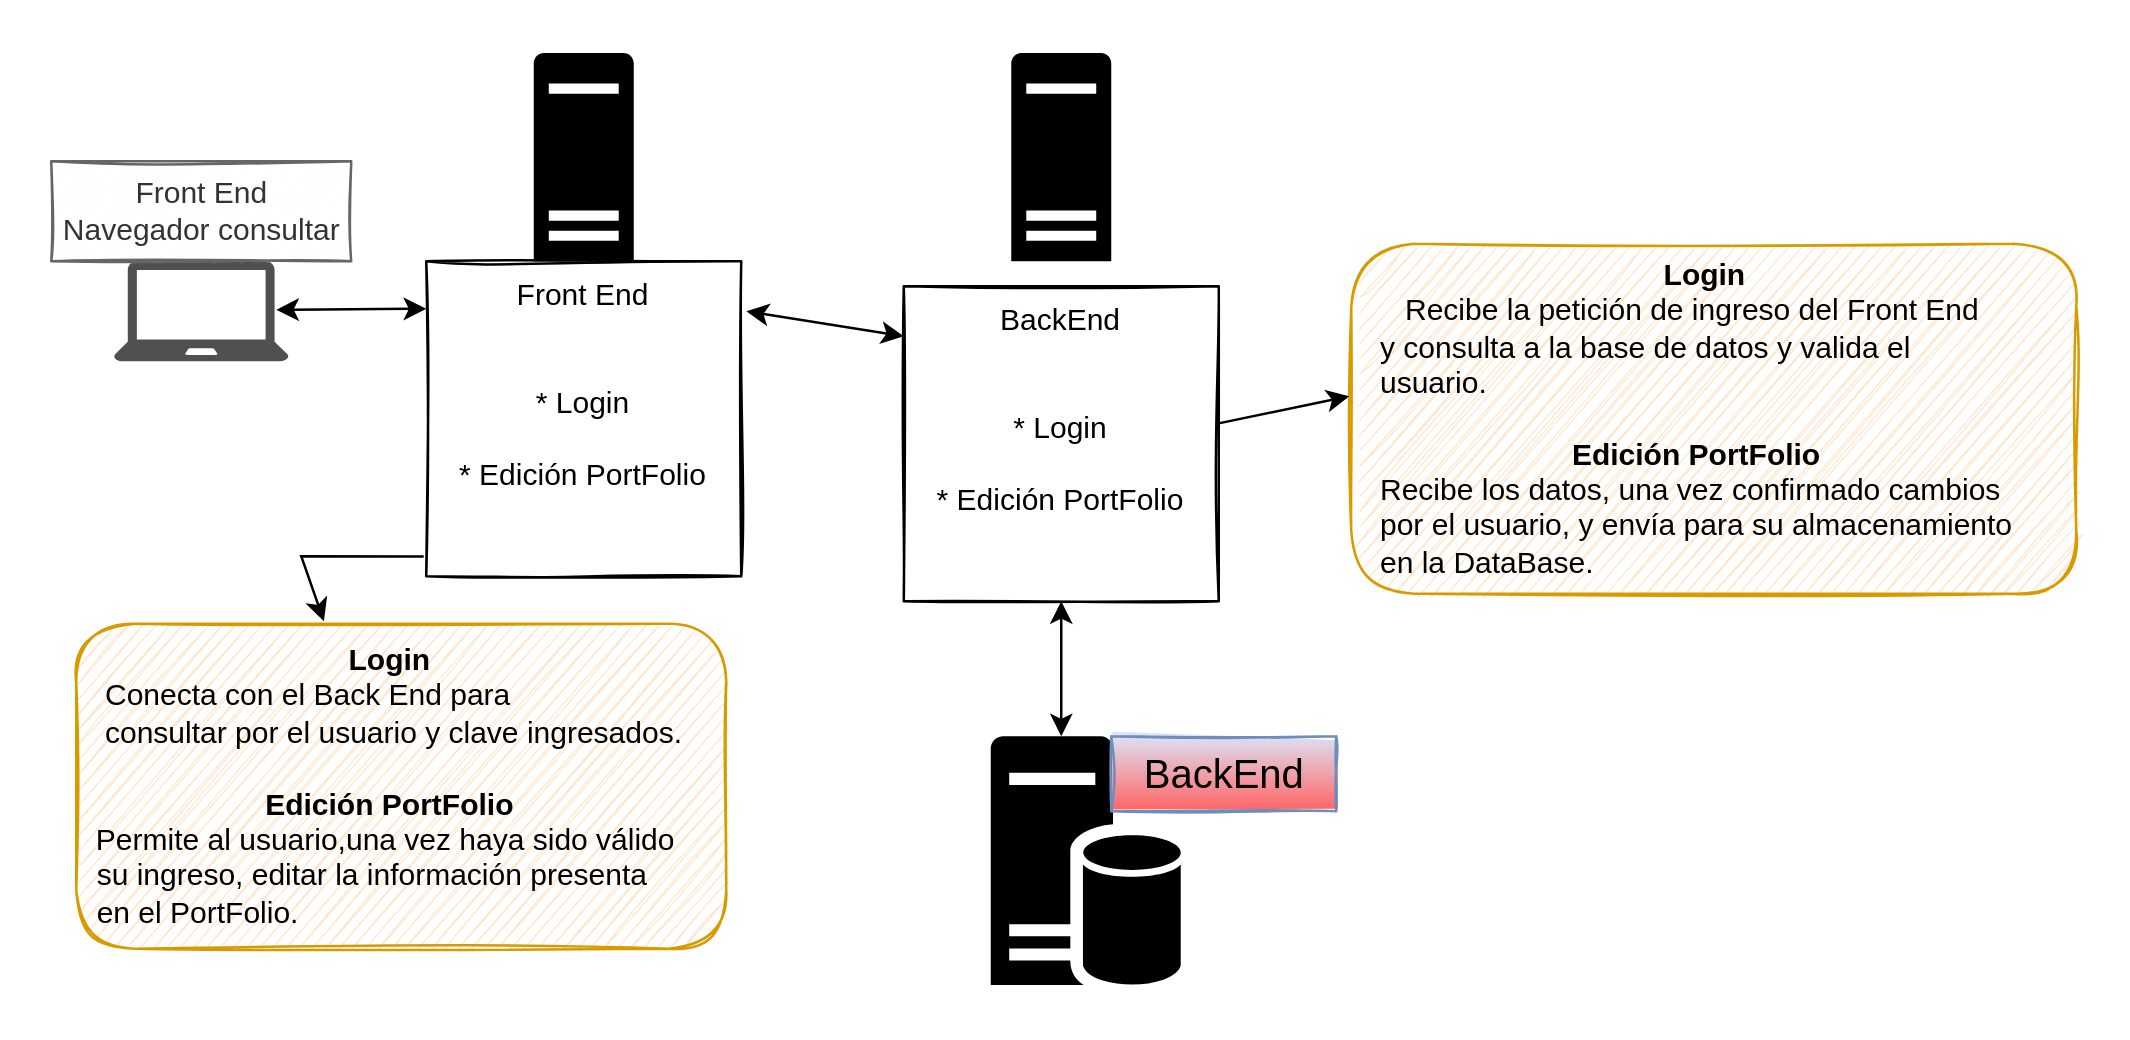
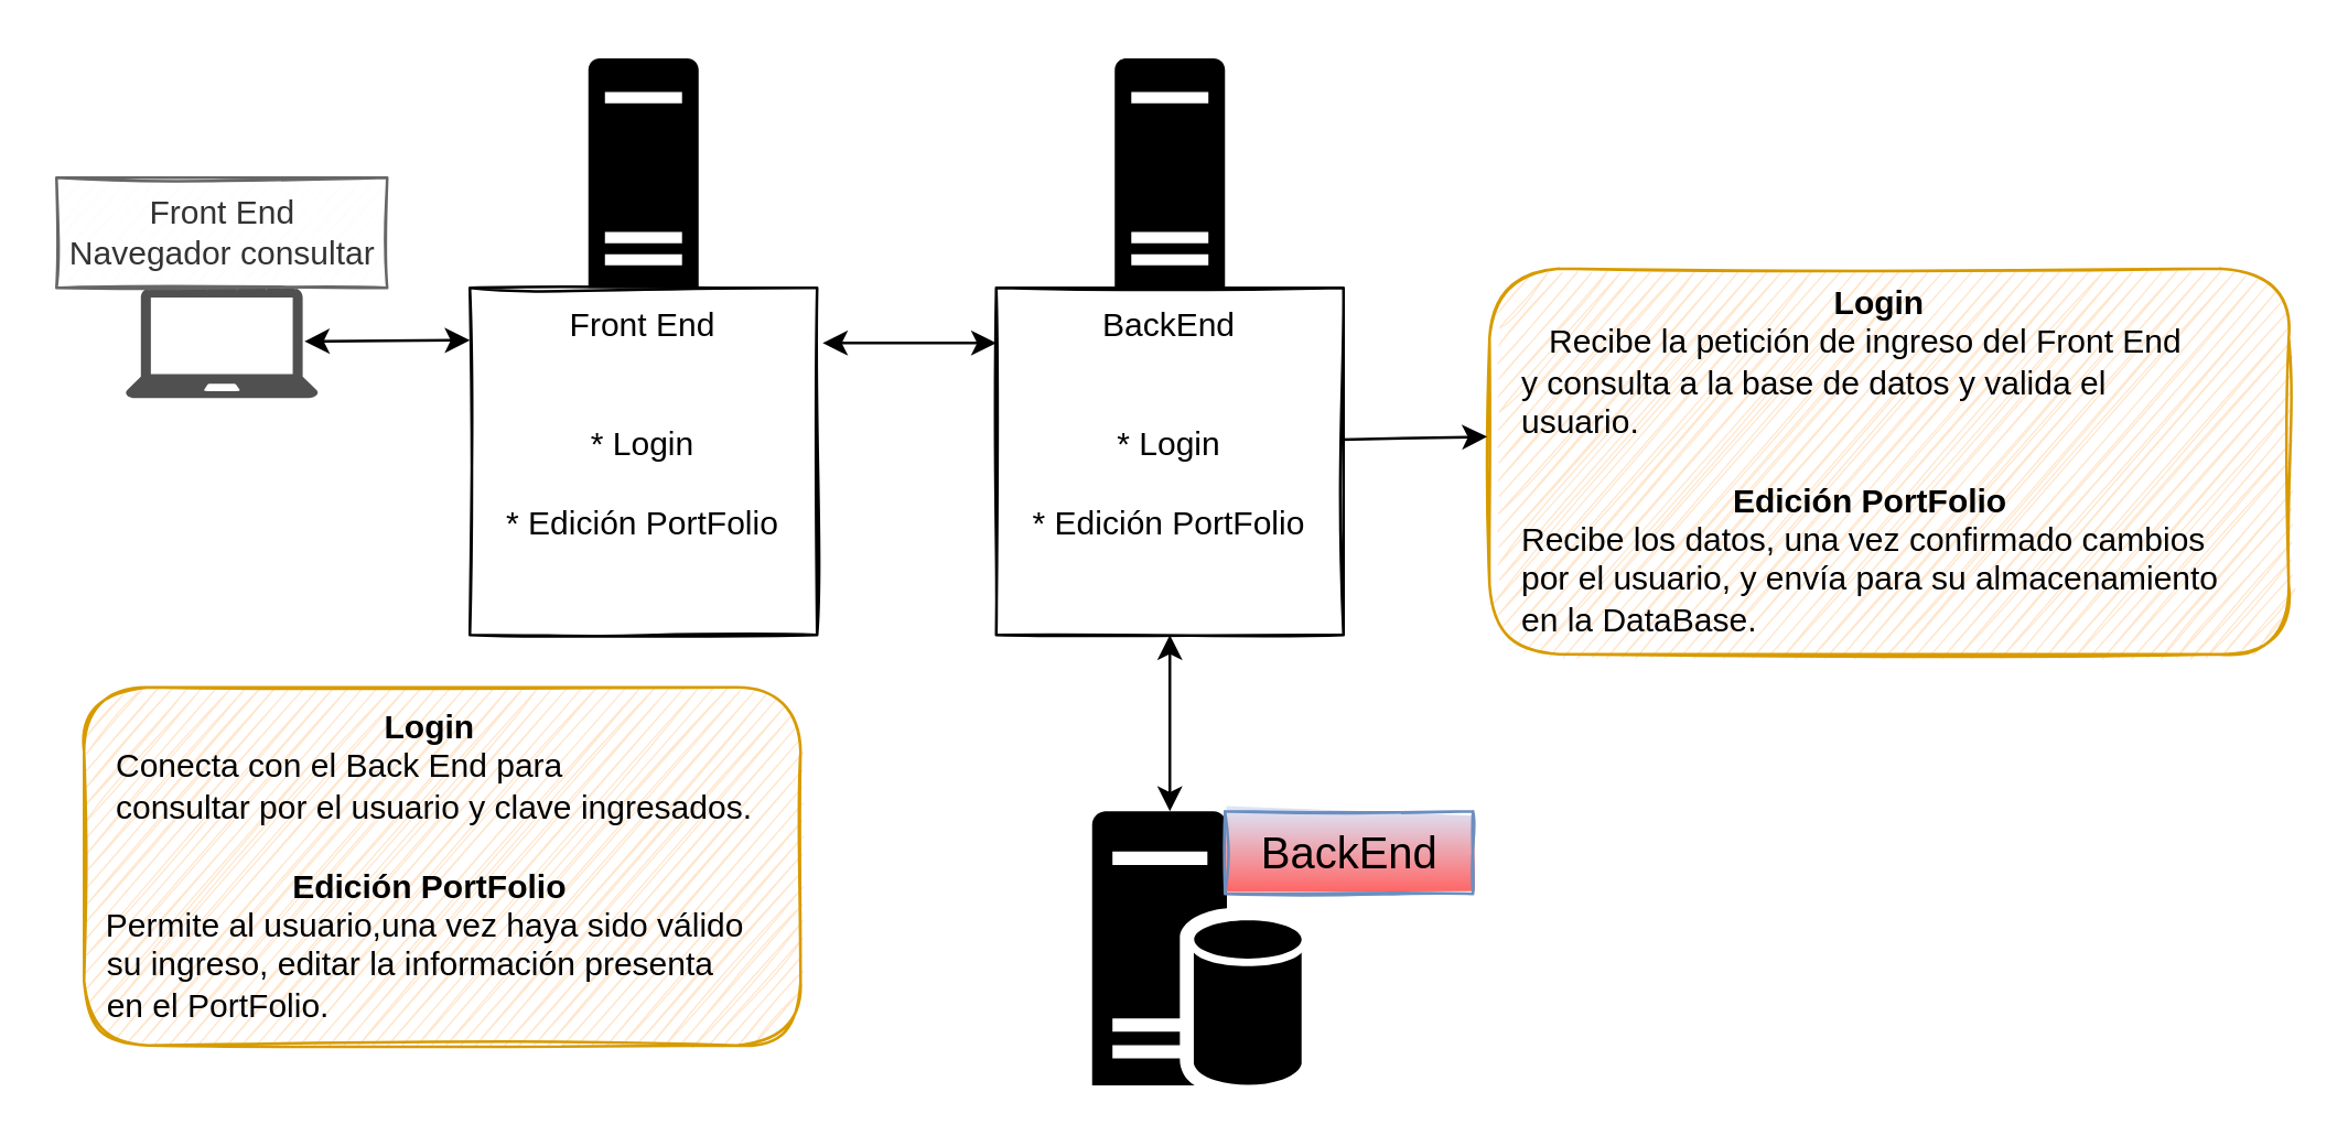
- <mxCell id="8" value="BackEnd&lt;br&gt;&lt;br&gt;&lt;br&gt;* Login&lt;br&gt;&lt;br&gt;* Edición PortFolio" style="whiteSpace=wrap;html=1;aspect=fixed;glass=0;sketch=1;fillColor=none;imageAspect=0;perimeter=rectanglePerimeter;align=center;verticalAlign=top;" vertex="1" parent="1"><mxGeometry x="361" y="114" width="126" height="126" as="geometry" /></mxCell>
+ <mxCell id="8" value="BackEnd&lt;br&gt;&lt;br&gt;&lt;br&gt;* Login&lt;br&gt;&lt;br&gt;* Edición PortFolio" style="whiteSpace=wrap;html=1;aspect=fixed;glass=0;sketch=1;fillColor=none;imageAspect=0;perimeter=rectanglePerimeter;align=center;verticalAlign=top;" vertex="1" parent="1"><mxGeometry x="361" y="104" width="126" height="126" as="geometry" /></mxCell>
- <mxCell id="11" value="" style="endArrow=classic;html=1;rounded=0;fontColor=#000000;exitX=-0.008;exitY=0.937;exitDx=0;exitDy=0;exitPerimeter=0;entryX=0.381;entryY=-0.008;entryDx=0;entryDy=0;entryPerimeter=0;" edge="1" parent="1" source="6" target="10"><mxGeometry width="50" height="50" relative="1" as="geometry"><mxPoint x="400" y="284" as="sourcePoint" /><mxPoint x="170" y="254" as="targetPoint" /><Array as="points"><mxPoint x="120" y="222" /></Array></mxGeometry></mxCell>
